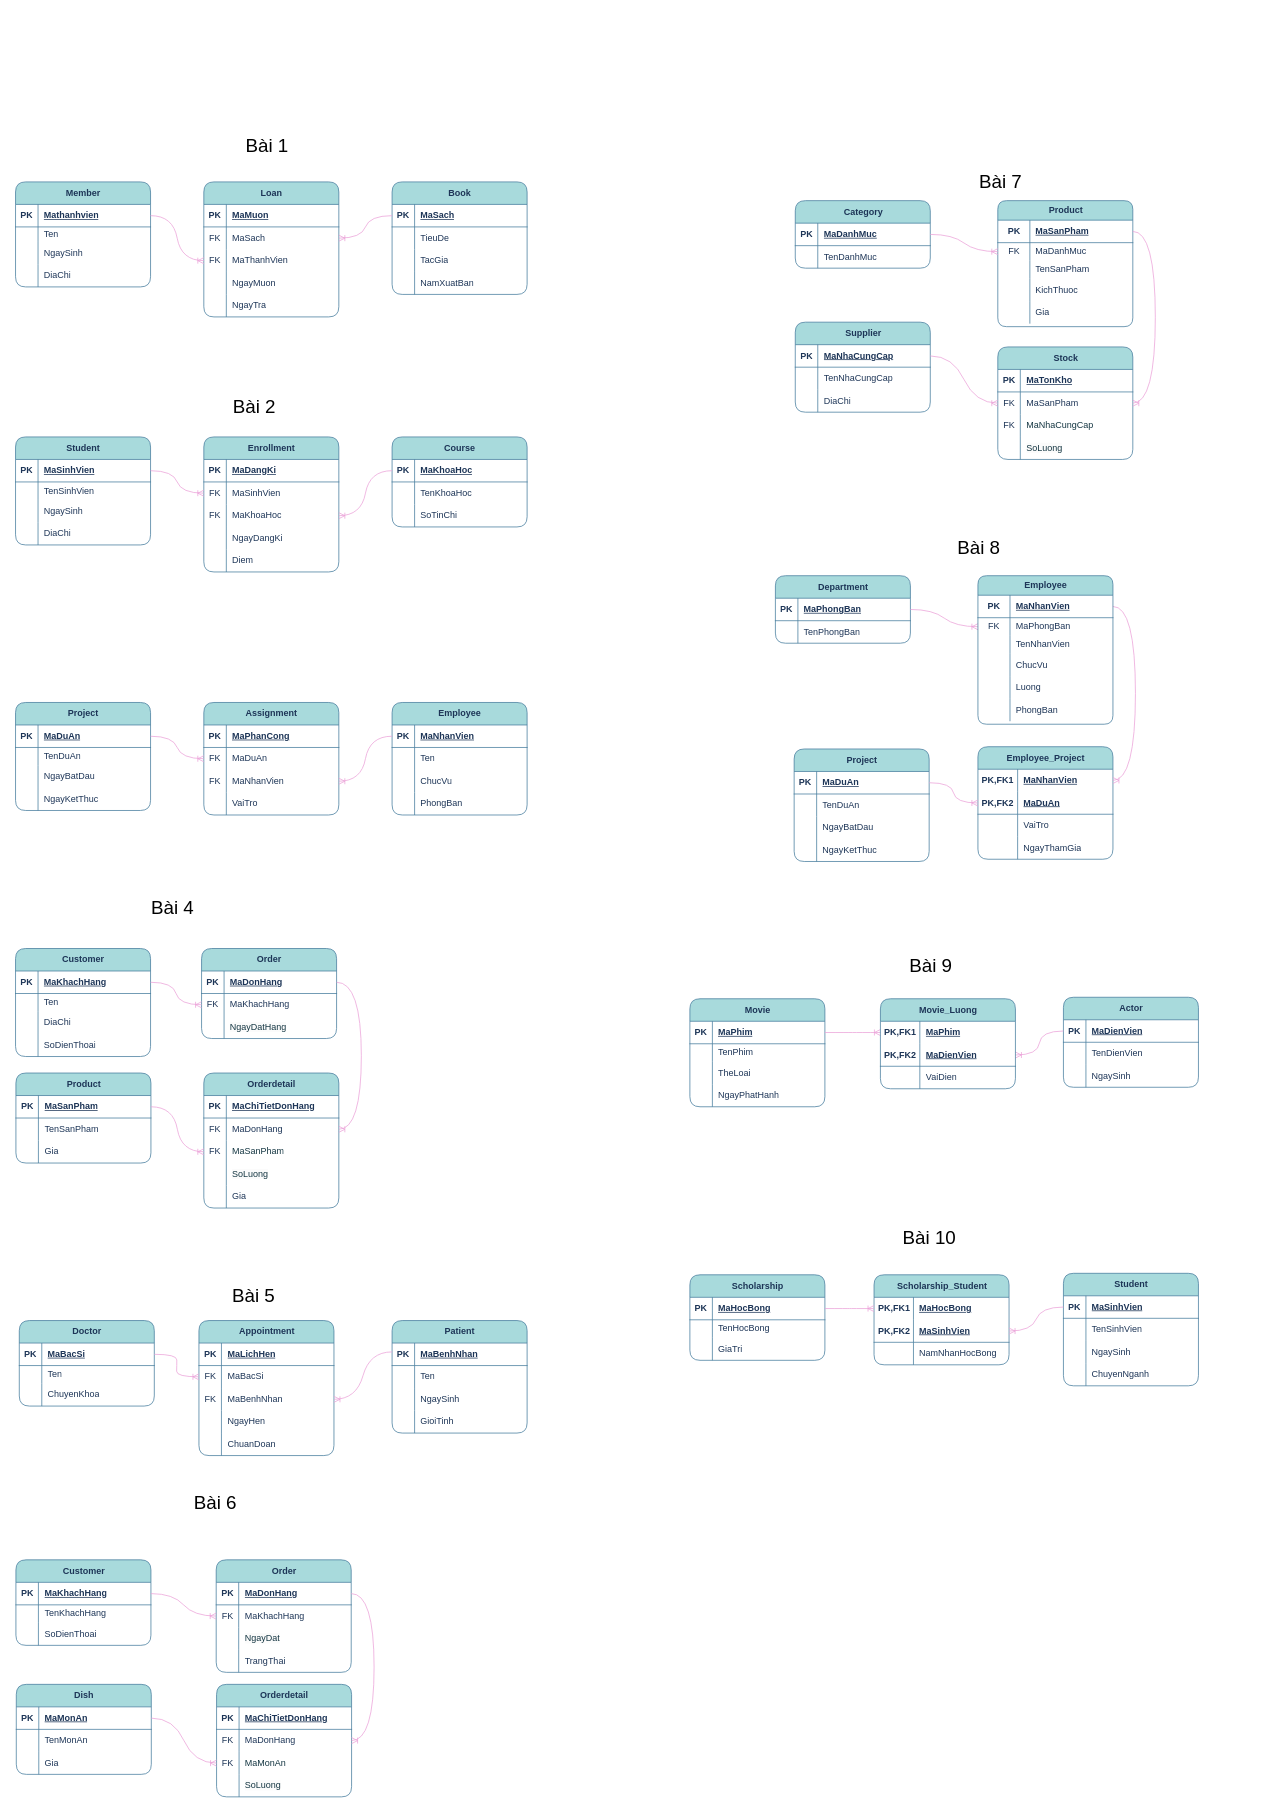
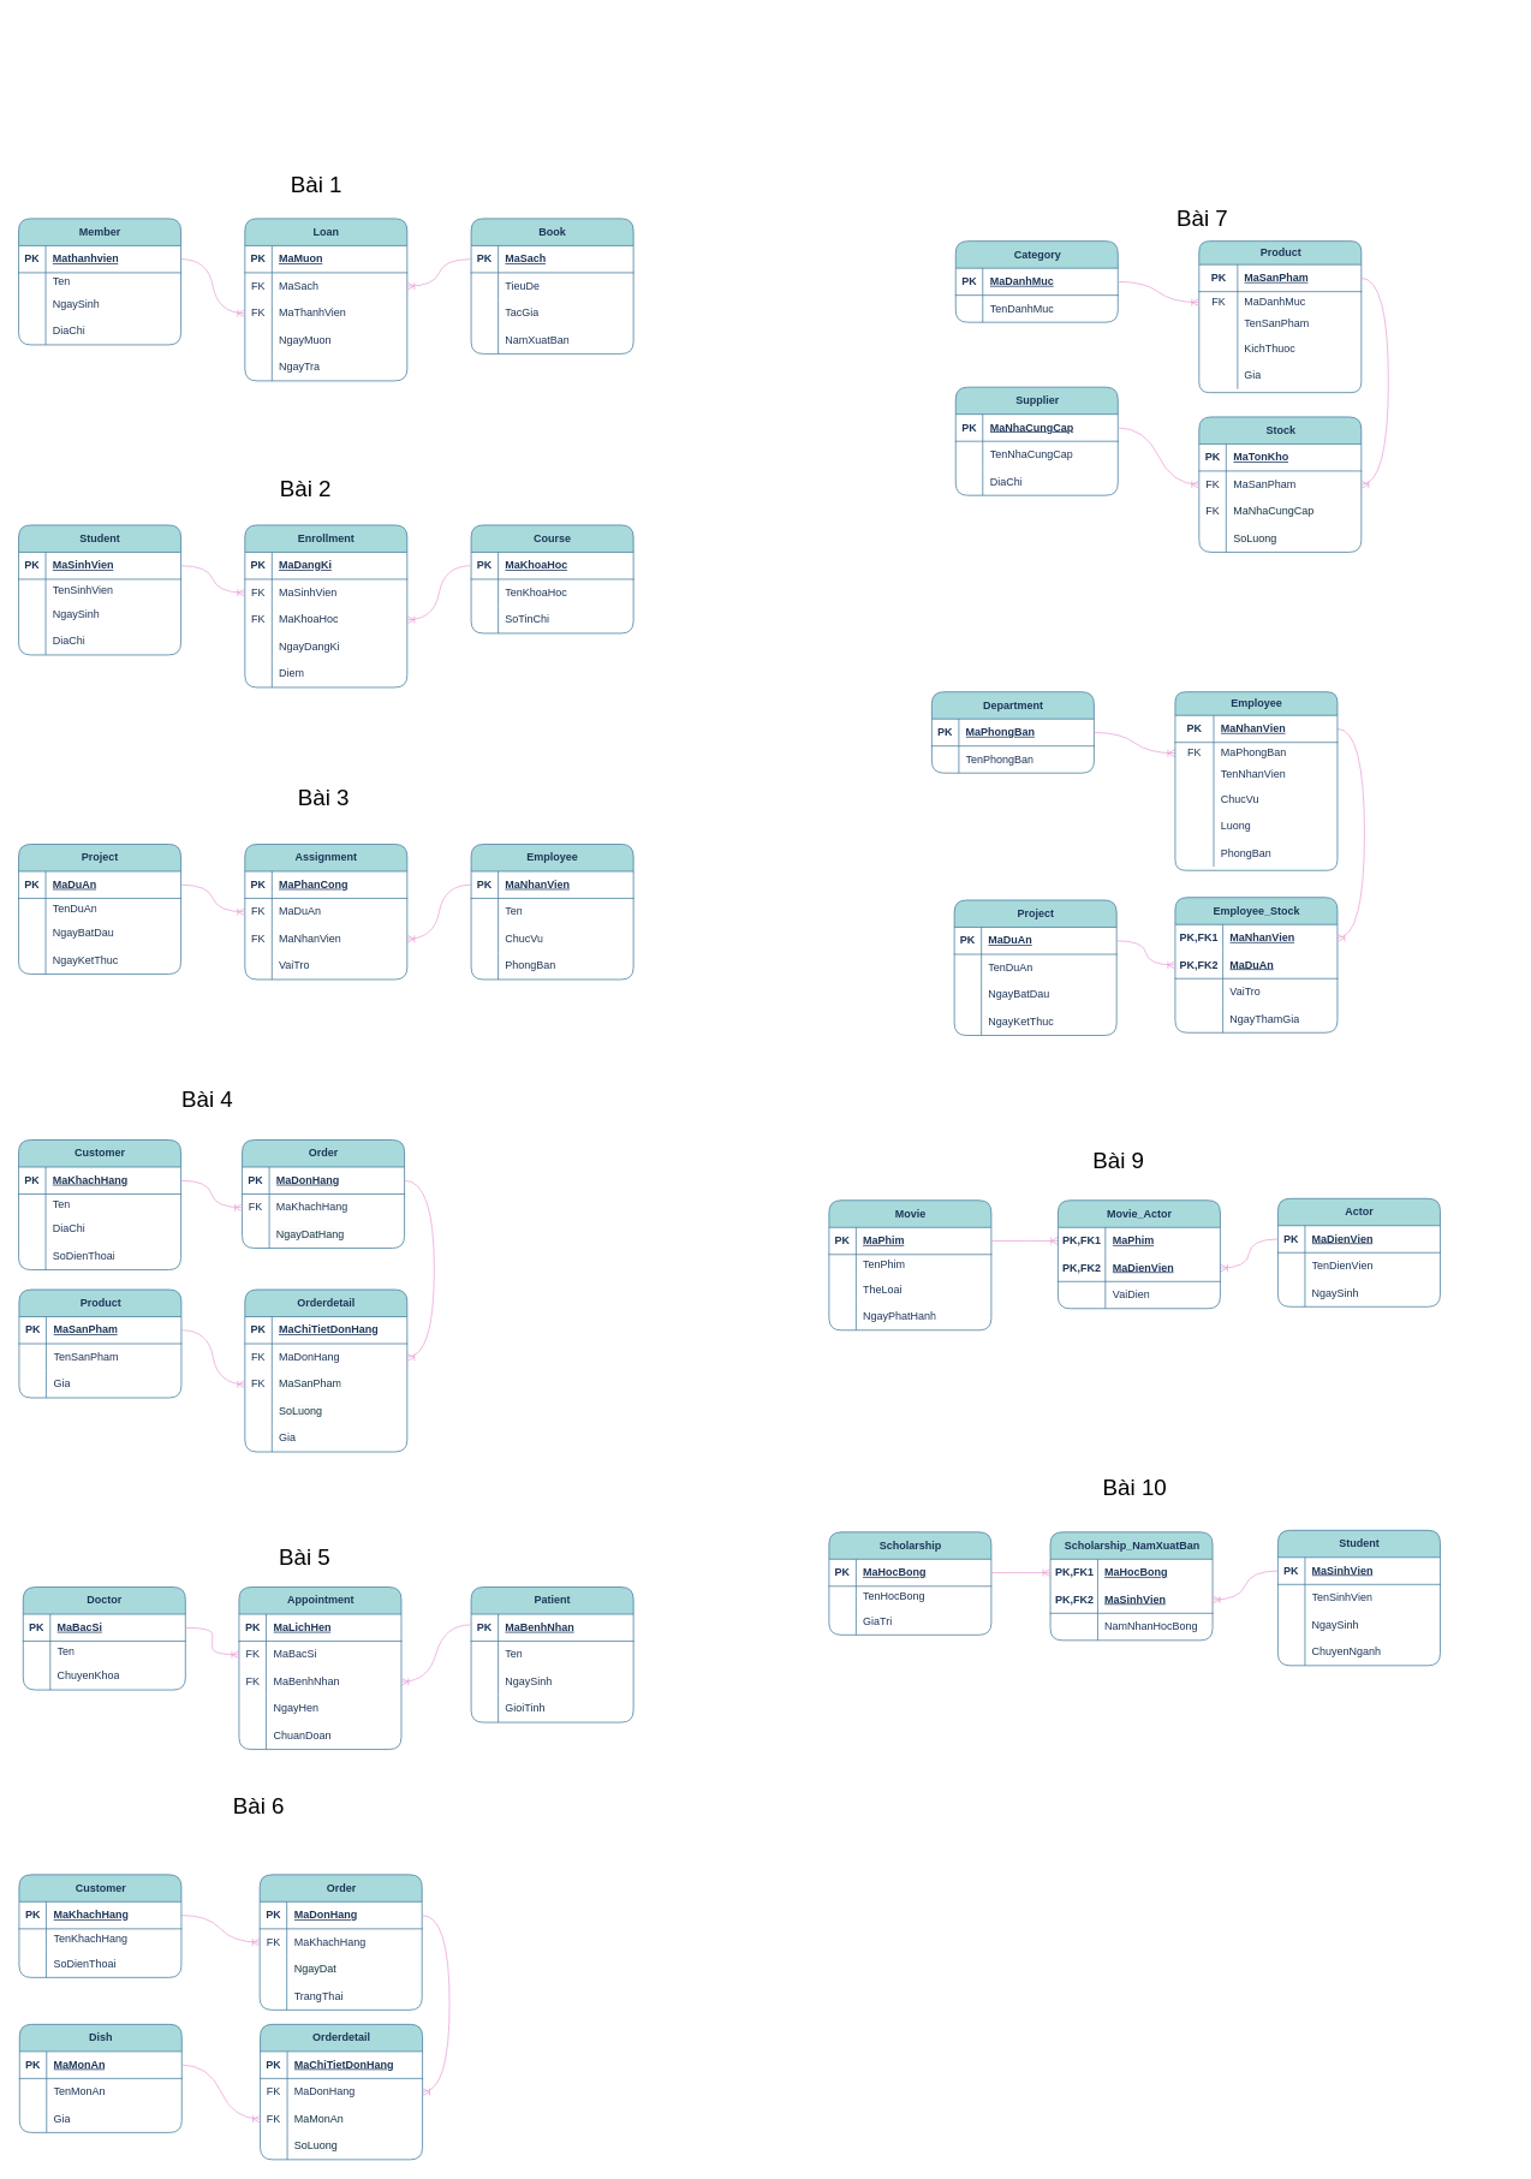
- <mxCell id="414" value="&lt;font style=&quot;font-size: 25px;&quot;&gt;Bài 1&lt;/font&gt;" style="text;html=1;align=center;verticalAlign=middle;resizable=0;points=[];autosize=1;strokeColor=none;fillColor=none;movable=0;rotatable=0;deletable=0;editable=0;locked=1;connectable=0;" vertex="1" parent="1"><mxGeometry x="317" y="172" width="75" height="42" as="geometry" /></mxCell>
+ <mxCell id="414" value="&lt;font style=&quot;font-size: 25px;&quot;&gt;Bài 1&lt;/font&gt;" style="text;html=1;align=center;verticalAlign=middle;resizable=0;points=[];autosize=1;strokeColor=none;fillColor=none;movable=0;rotatable=0;deletable=0;editable=0;locked=1;connectable=0;" vertex="1" parent="1"><mxGeometry x="312" y="182" width="75" height="42" as="geometry" /></mxCell>
- <mxCell id="421" value="&lt;font style=&quot;font-size: 25px;&quot;&gt;Bài 8&lt;/font&gt;" style="text;html=1;align=center;verticalAlign=middle;resizable=0;points=[];autosize=1;strokeColor=none;fillColor=none;movable=0;rotatable=0;deletable=0;editable=0;locked=1;connectable=0;" vertex="1" parent="1"><mxGeometry x="1266" y="708" width="75" height="42" as="geometry" /></mxCell>
+ <mxCell id="416" value="&lt;font style=&quot;font-size: 25px;&quot;&gt;Bài 3&lt;/font&gt;" style="text;html=1;align=center;verticalAlign=middle;resizable=0;points=[];autosize=1;strokeColor=none;fillColor=none;movable=0;rotatable=0;deletable=0;editable=0;locked=1;connectable=0;" vertex="1" parent="1"><mxGeometry x="320.5" y="862" width="75" height="42" as="geometry" /></mxCell>
- <mxCell id="363" value="Employee_Project" style="shape=table;startSize=30;container=1;collapsible=1;childLayout=tableLayout;fixedRows=1;rowLines=0;fontStyle=1;align=center;resizeLast=1;html=1;labelBackgroundColor=none;fillColor=#A8DADC;strokeColor=#457B9D;fontColor=#1D3557;rounded=1;movable=0;resizable=0;rotatable=0;deletable=0;editable=0;locked=1;connectable=0;" parent="1" vertex="1"><mxGeometry x="1303" y="995" width="180" height="150" as="geometry" /></mxCell>
+ <mxCell id="363" value="Employee_Stock" style="shape=table;startSize=30;container=1;collapsible=1;childLayout=tableLayout;fixedRows=1;rowLines=0;fontStyle=1;align=center;resizeLast=1;html=1;labelBackgroundColor=none;fillColor=#A8DADC;strokeColor=#457B9D;fontColor=#1D3557;rounded=1;movable=0;resizable=0;rotatable=0;deletable=0;editable=0;locked=1;connectable=0;" parent="1" vertex="1"><mxGeometry x="1303" y="995" width="180" height="150" as="geometry" /></mxCell>
- <mxCell id="417" value="&lt;font style=&quot;font-size: 25px;&quot;&gt;Bài 4&lt;/font&gt;" style="text;html=1;align=center;verticalAlign=middle;resizable=0;points=[];autosize=1;strokeColor=none;fillColor=none;movable=0;rotatable=0;deletable=0;editable=0;locked=1;connectable=0;" vertex="1" parent="1"><mxGeometry x="191" y="1187" width="75" height="42" as="geometry" /></mxCell>
+ <mxCell id="417" value="&lt;font style=&quot;font-size: 25px;&quot;&gt;Bài 4&lt;/font&gt;" style="text;html=1;align=center;verticalAlign=middle;resizable=0;points=[];autosize=1;strokeColor=none;fillColor=none;movable=0;rotatable=0;deletable=0;editable=0;locked=1;connectable=0;" vertex="1" parent="1"><mxGeometry x="191" y="1197" width="75" height="42" as="geometry" /></mxCell>
- <mxCell id="444" value="Movie_Luong" style="shape=table;startSize=30;container=1;collapsible=1;childLayout=tableLayout;fixedRows=1;rowLines=0;fontStyle=1;align=center;resizeLast=1;html=1;labelBackgroundColor=none;fillColor=#A8DADC;strokeColor=#457B9D;fontColor=#1D3557;rounded=1;movable=0;resizable=0;rotatable=0;deletable=0;editable=0;locked=1;connectable=0;" vertex="1" parent="1"><mxGeometry x="1173" y="1331" width="180" height="120" as="geometry" /></mxCell>
+ <mxCell id="444" value="Movie_Actor" style="shape=table;startSize=30;container=1;collapsible=1;childLayout=tableLayout;fixedRows=1;rowLines=0;fontStyle=1;align=center;resizeLast=1;html=1;labelBackgroundColor=none;fillColor=#A8DADC;strokeColor=#457B9D;fontColor=#1D3557;rounded=1;movable=0;resizable=0;rotatable=0;deletable=0;editable=0;locked=1;connectable=0;" vertex="1" parent="1"><mxGeometry x="1173" y="1331" width="180" height="120" as="geometry" /></mxCell>
- <mxCell id="423" value="&lt;font style=&quot;font-size: 25px;&quot;&gt;Bài 10&lt;/font&gt;" style="text;html=1;align=center;verticalAlign=middle;resizable=0;points=[];autosize=1;strokeColor=none;fillColor=none;movable=0;rotatable=0;deletable=0;editable=0;locked=1;connectable=0;" vertex="1" parent="1"><mxGeometry x="1193.5" y="1627" width="89" height="42" as="geometry" /></mxCell>
+ <mxCell id="423" value="&lt;font style=&quot;font-size: 25px;&quot;&gt;Bài 10&lt;/font&gt;" style="text;html=1;align=center;verticalAlign=middle;resizable=0;points=[];autosize=1;strokeColor=none;fillColor=none;movable=0;rotatable=0;deletable=0;editable=0;locked=1;connectable=0;" vertex="1" parent="1"><mxGeometry x="1213.5" y="1627" width="89" height="42" as="geometry" /></mxCell>
- <mxCell id="402" value="&lt;span class=&quot;fontstyle0&quot;&gt;Scholarship_Student&lt;/span&gt;" style="shape=table;startSize=30;container=1;collapsible=1;childLayout=tableLayout;fixedRows=1;rowLines=0;fontStyle=1;align=center;resizeLast=1;html=1;labelBackgroundColor=none;fillColor=#A8DADC;strokeColor=#457B9D;fontColor=#1D3557;rounded=1;movable=0;resizable=0;rotatable=0;deletable=0;editable=0;locked=1;connectable=0;" parent="1" vertex="1"><mxGeometry x="1164.5" y="1699" width="180" height="120" as="geometry" /></mxCell>
+ <mxCell id="402" value="&lt;span class=&quot;fontstyle0&quot;&gt;Scholarship_NamXuatBan&lt;/span&gt;" style="shape=table;startSize=30;container=1;collapsible=1;childLayout=tableLayout;fixedRows=1;rowLines=0;fontStyle=1;align=center;resizeLast=1;html=1;labelBackgroundColor=none;fillColor=#A8DADC;strokeColor=#457B9D;fontColor=#1D3557;rounded=1;movable=0;resizable=0;rotatable=0;deletable=0;editable=0;locked=1;connectable=0;" parent="1" vertex="1"><mxGeometry x="1164.5" y="1699" width="180" height="120" as="geometry" /></mxCell>
